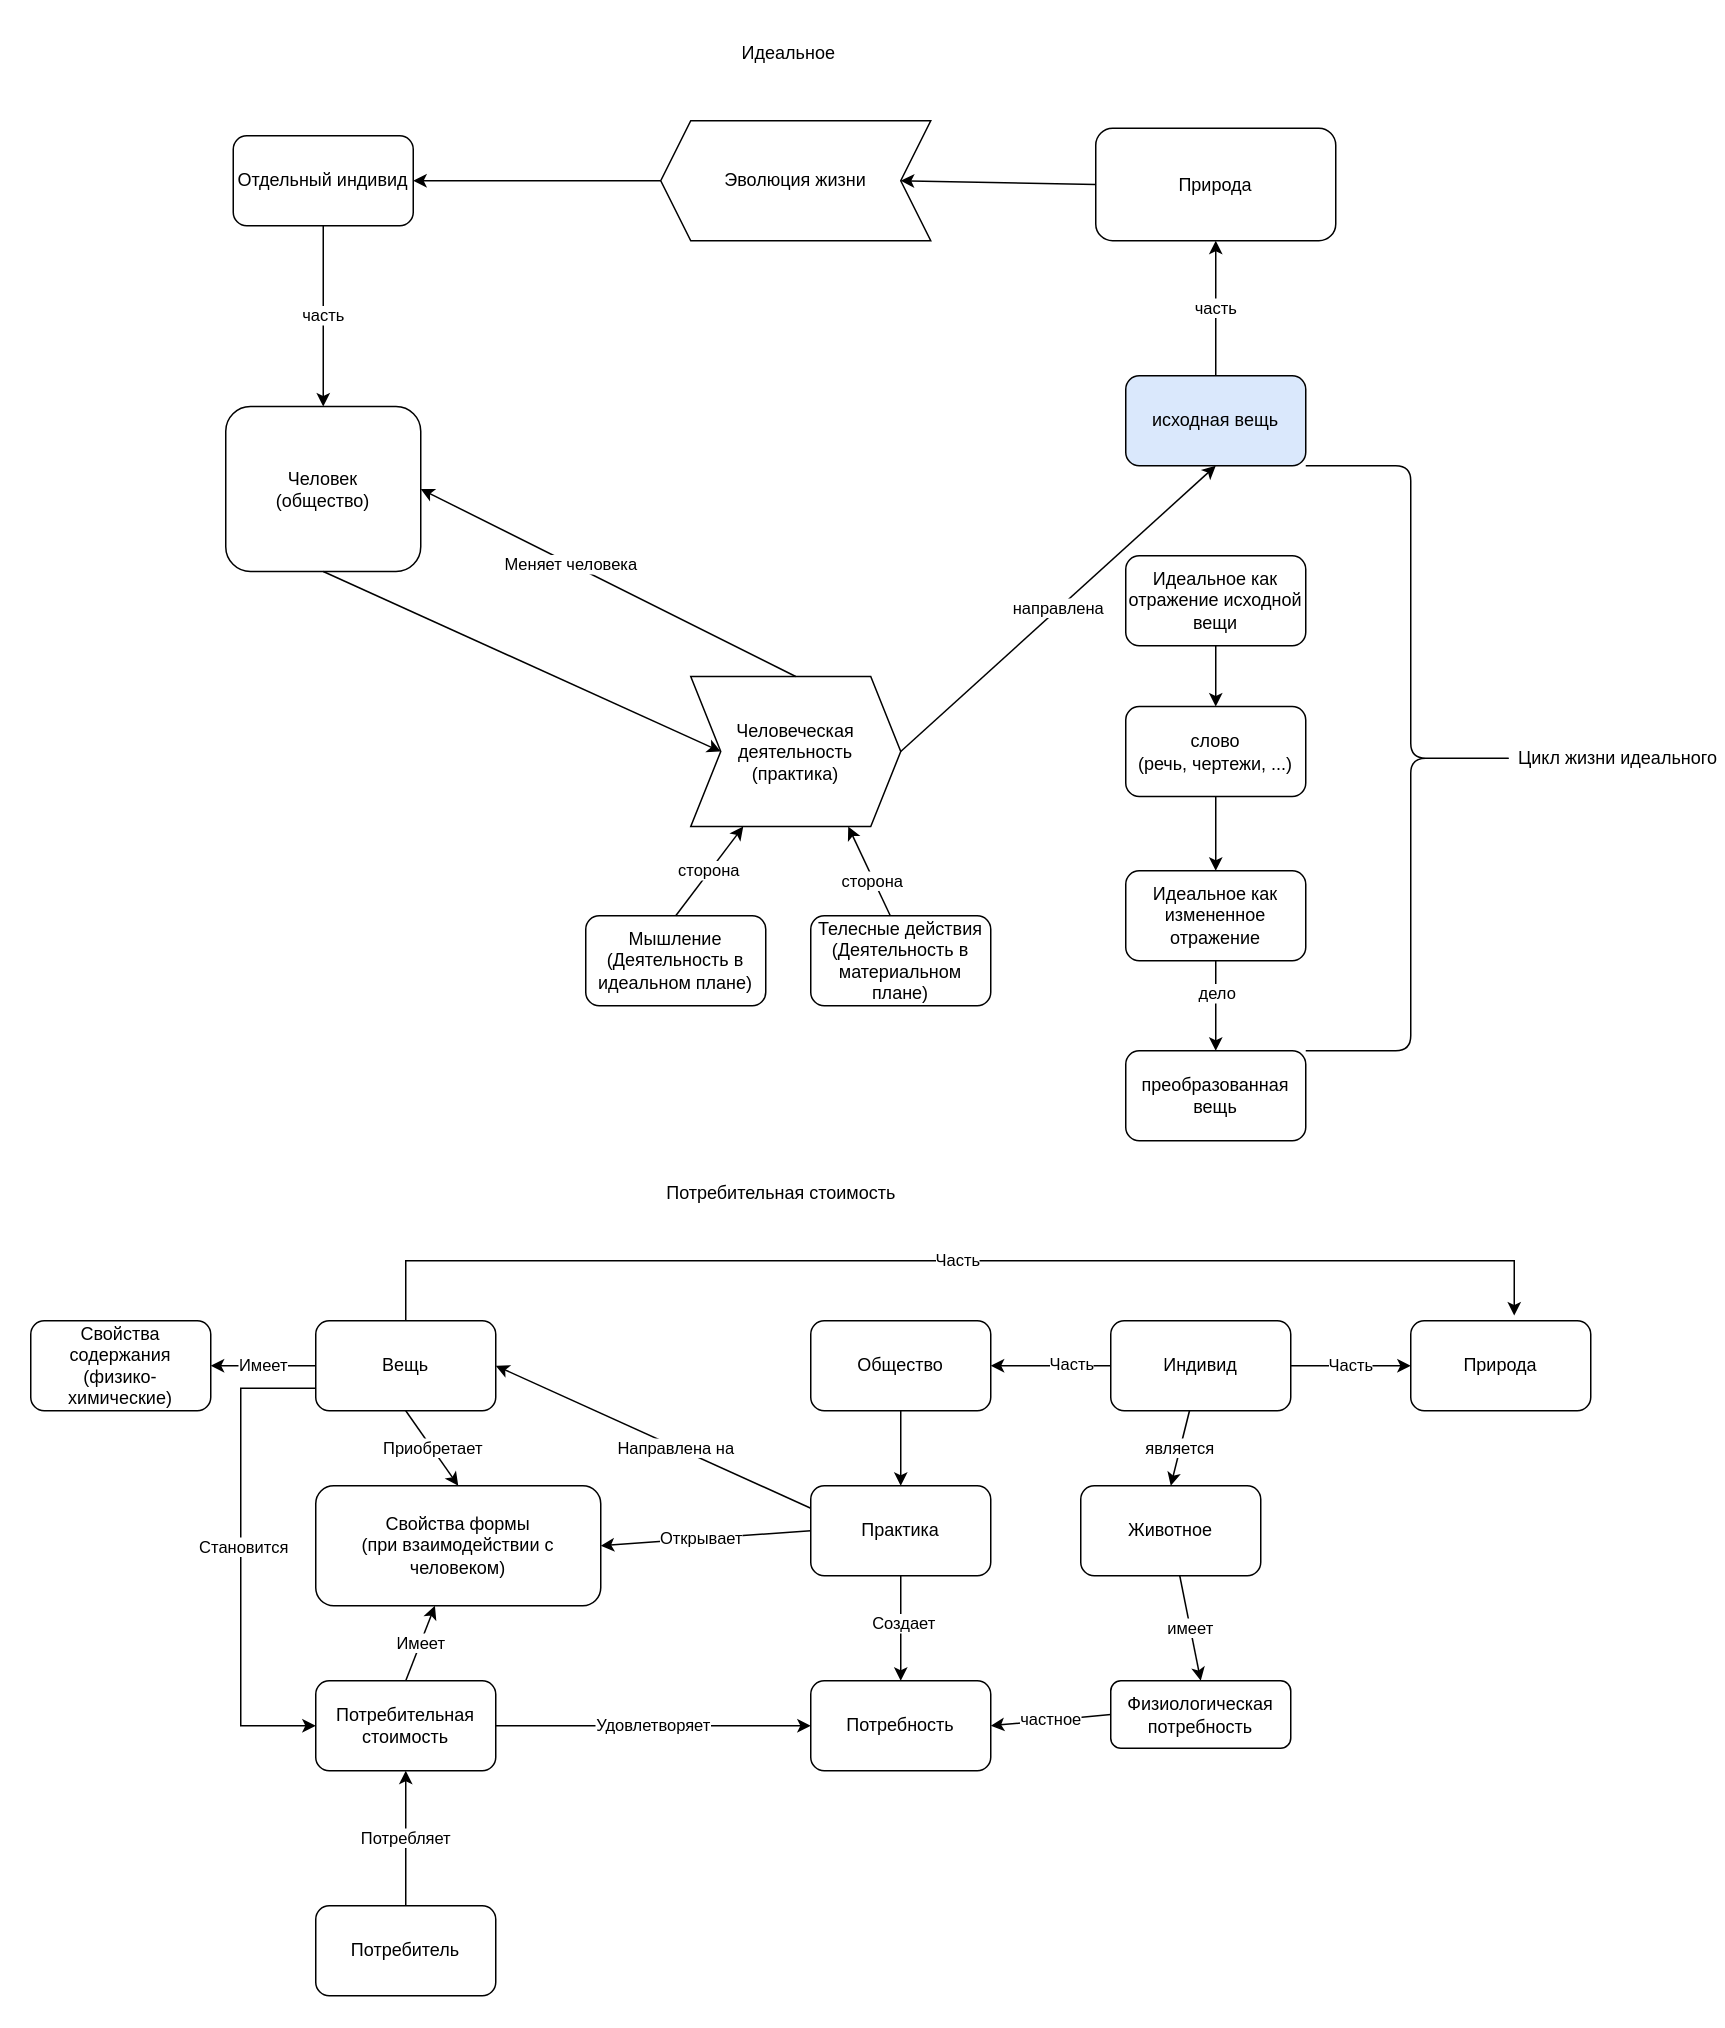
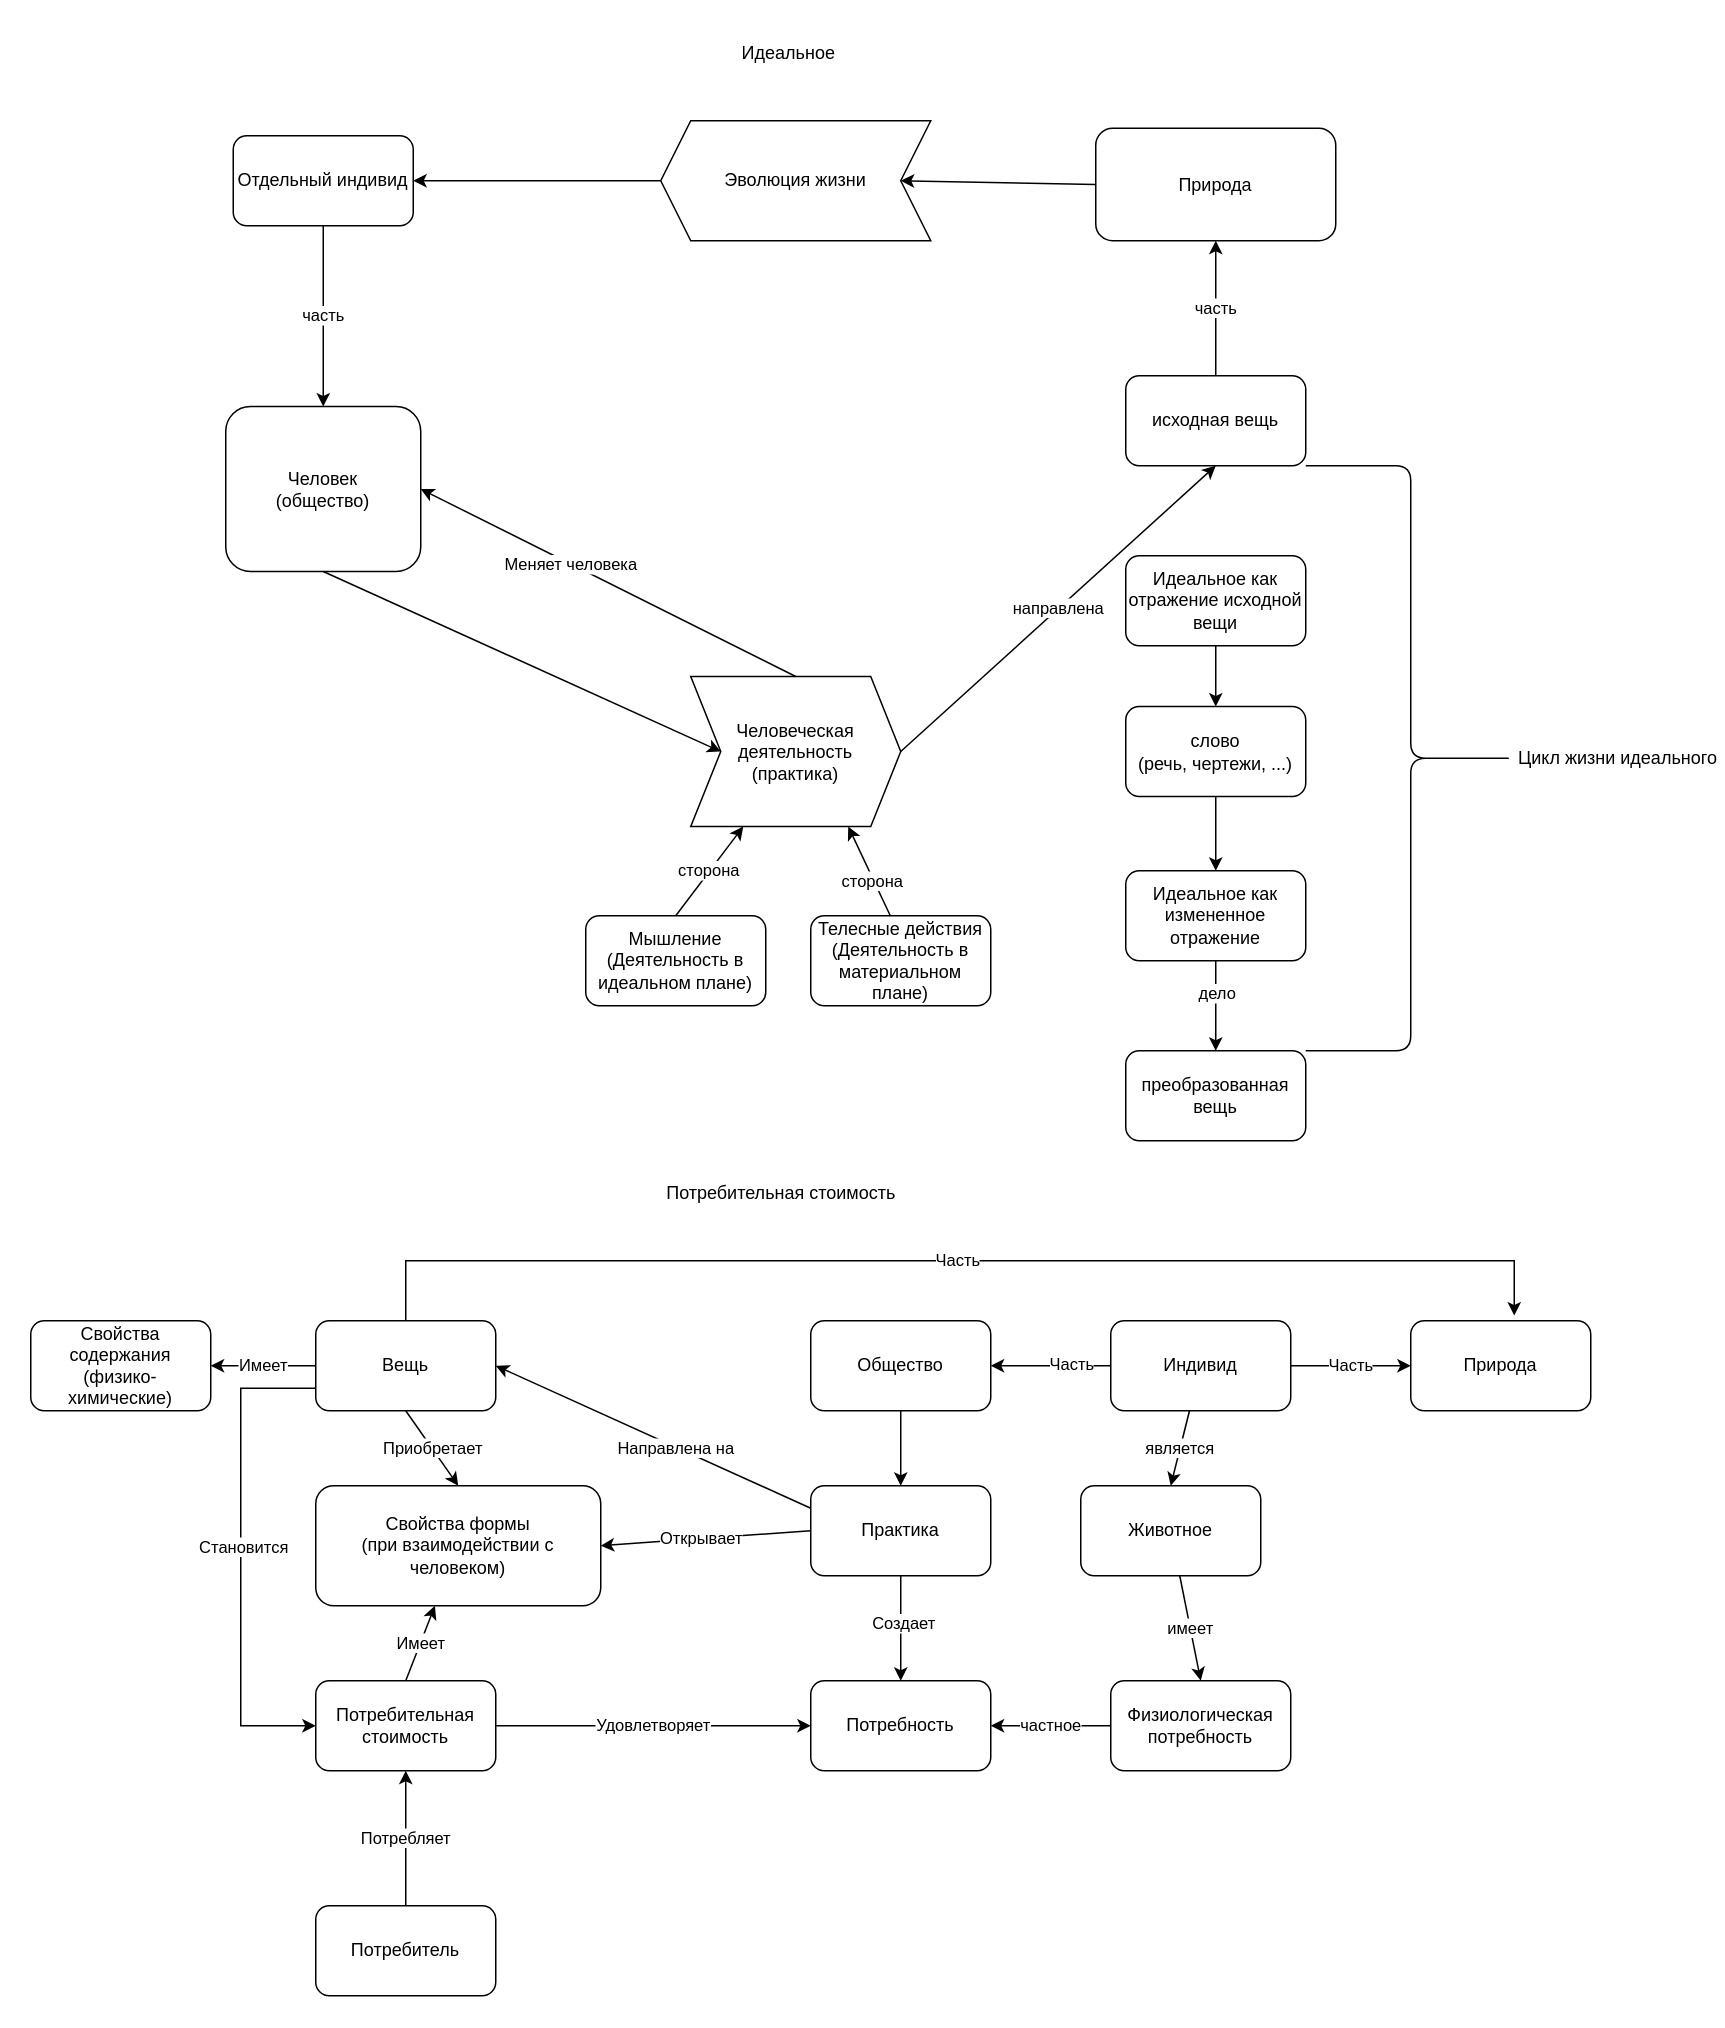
- <mxCell id="18" value="исходная вещь" style="rounded=1;whiteSpace=wrap;html=1;fillColor=#dae8fc;" vertex="1" parent="1"><mxGeometry x="750" y="250" width="120" height="60" as="geometry" /></mxCell>
+ <mxCell id="18" value="исходная вещь" style="rounded=1;whiteSpace=wrap;html=1;" vertex="1" parent="1"><mxGeometry x="750" y="250" width="120" height="60" as="geometry" /></mxCell>
- <mxCell id="50" value="Физиологическая потребность" style="rounded=1;whiteSpace=wrap;html=1;" vertex="1" parent="1"><mxGeometry x="740" y="1120" width="120" height="45" as="geometry" /></mxCell>
+ <mxCell id="50" value="Физиологическая потребность" style="rounded=1;whiteSpace=wrap;html=1;" vertex="1" parent="1"><mxGeometry x="740" y="1120" width="120" height="60" as="geometry" /></mxCell>
